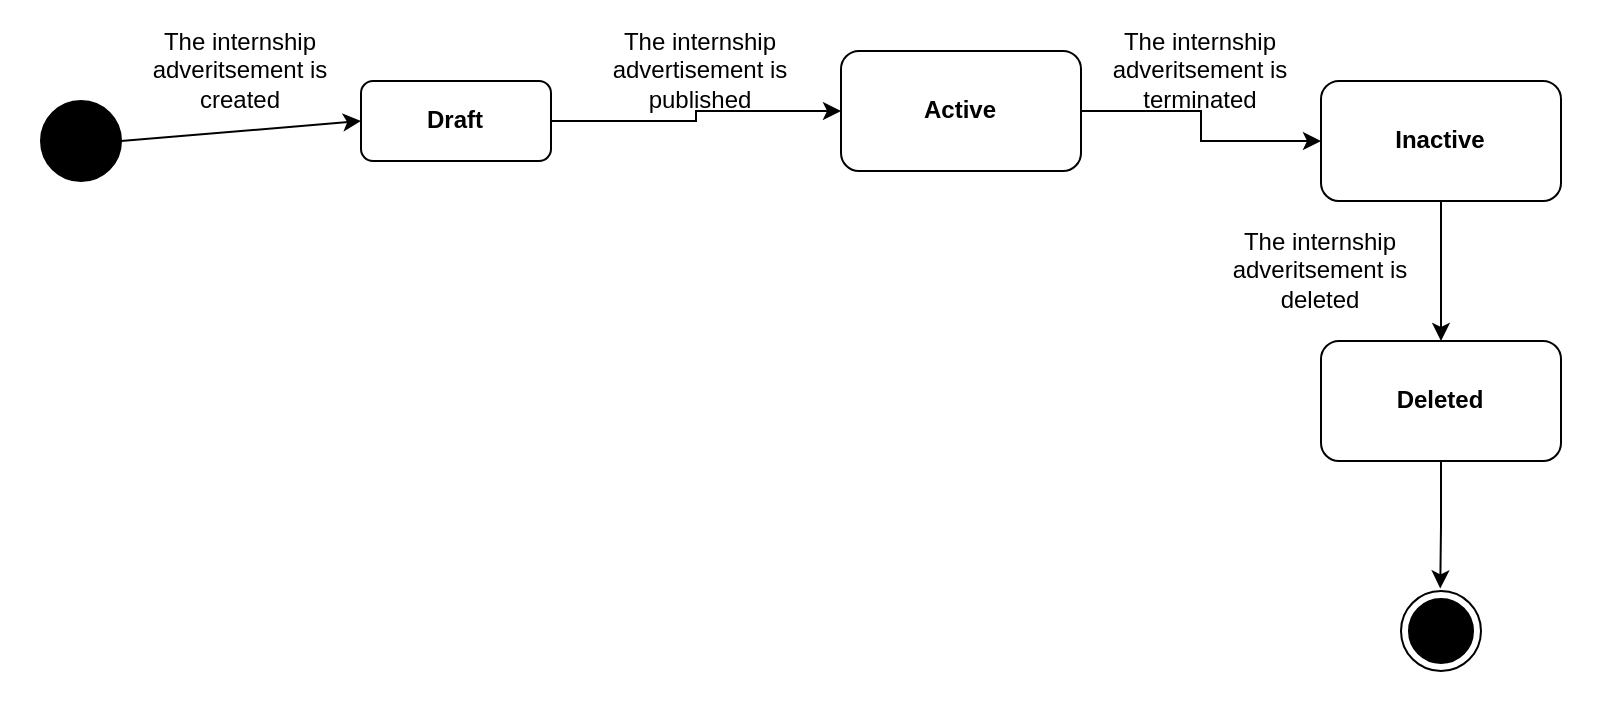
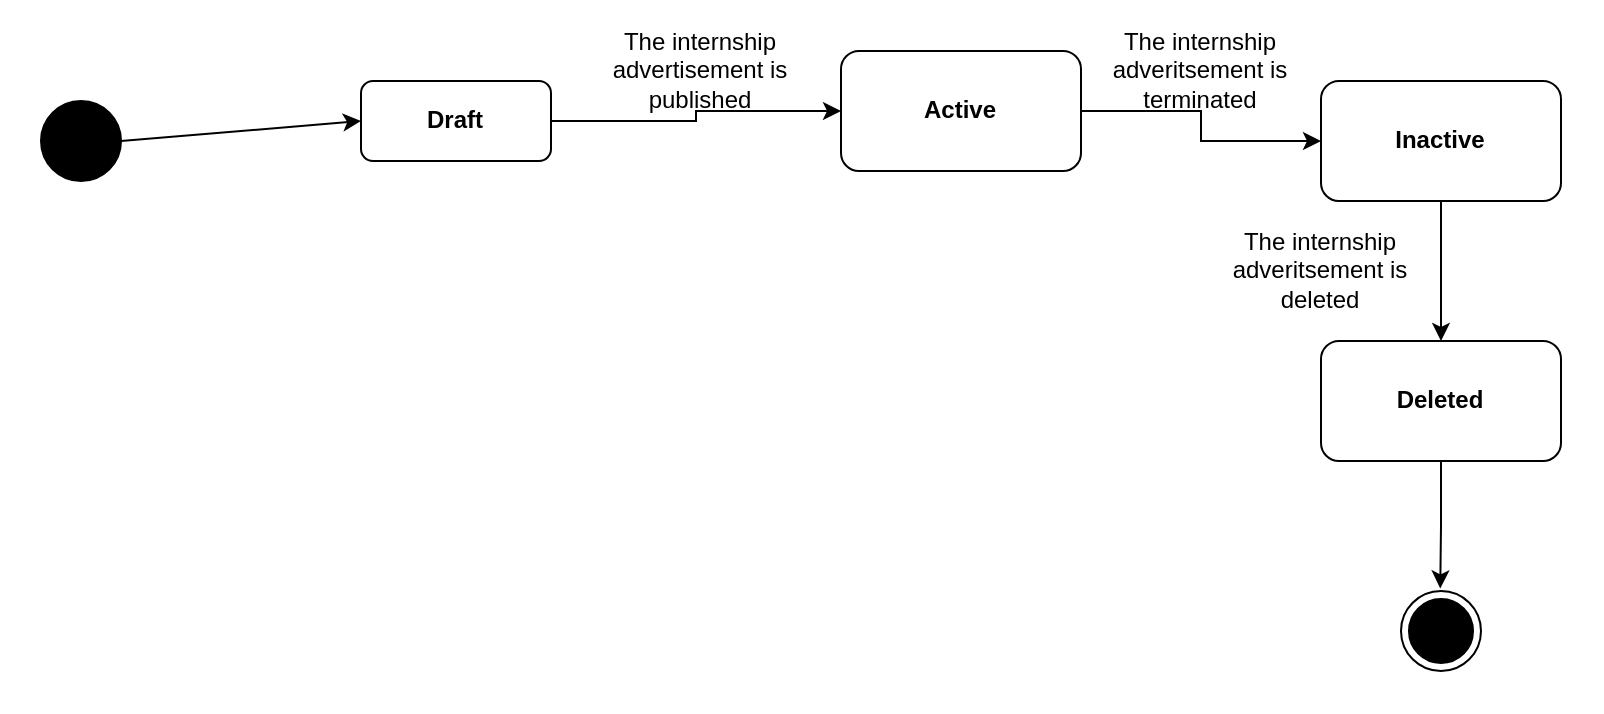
- <mxCell id="10" value="The internship adveritsement is created" style="text;html=1;align=center;verticalAlign=middle;whiteSpace=wrap;rounded=0;" vertex="1" parent="1"><mxGeometry x="70" y="20" width="100" height="30" as="geometry" /></mxCell>
